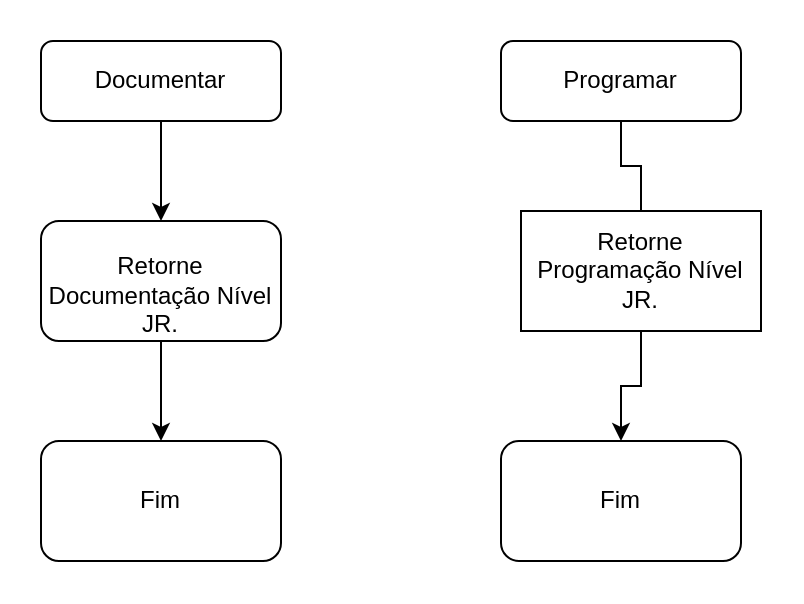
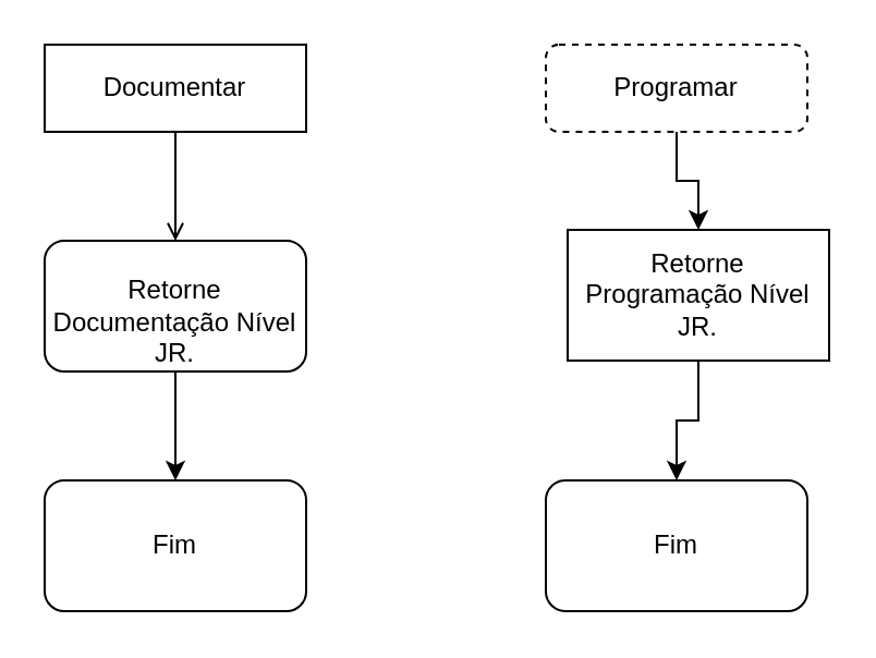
- <mxCell id="3" value="Documentar" style="rounded=1;whiteSpace=wrap;html=1;fontSize=12;glass=0;strokeWidth=1;shadow=0;" vertex="1" parent="1"><mxGeometry width="120" height="40" as="geometry" x="20" y="20" /></mxCell>
+ <mxCell id="3" value="Documentar" style="whiteSpace=wrap;html=1;fontSize=12;glass=0;strokeWidth=1;shadow=0;rounded=0;" vertex="1" parent="1"><mxGeometry width="120" height="40" as="geometry" x="20" y="20" /></mxCell>
- <mxCell id="8" value="Programar" style="rounded=1;whiteSpace=wrap;html=1;fontSize=12;glass=0;strokeWidth=1;shadow=0;" vertex="1" parent="1"><mxGeometry x="250" width="120" height="40" as="geometry" y="20" /></mxCell>
+ <mxCell id="8" value="Programar" style="rounded=1;whiteSpace=wrap;html=1;fontSize=12;glass=0;strokeWidth=1;shadow=0;dashed=1;" vertex="1" parent="1"><mxGeometry x="250" width="120" height="40" as="geometry" y="20" /></mxCell>
- <mxCell id="7" value="" style="edgeStyle=orthogonalEdgeStyle;rounded=0;orthogonalLoop=1;jettySize=auto;html=1;endArrow=none;" edge="1" parent="1" source="8" target="11"><mxGeometry relative="1" as="geometry" /></mxCell>
+ <mxCell id="7" value="" style="edgeStyle=orthogonalEdgeStyle;rounded=0;orthogonalLoop=1;jettySize=auto;html=1;" edge="1" parent="1" source="8" target="11"><mxGeometry relative="1" as="geometry" /></mxCell>
- <mxCell id="2" value="" style="edgeStyle=orthogonalEdgeStyle;rounded=0;orthogonalLoop=1;jettySize=auto;html=1;" edge="1" parent="1" source="3" target="6"><mxGeometry relative="1" as="geometry" /></mxCell>
+ <mxCell id="2" value="" style="edgeStyle=orthogonalEdgeStyle;rounded=0;orthogonalLoop=1;jettySize=auto;html=1;endArrow=open;" edge="1" parent="1" source="3" target="6"><mxGeometry relative="1" as="geometry" /></mxCell>
